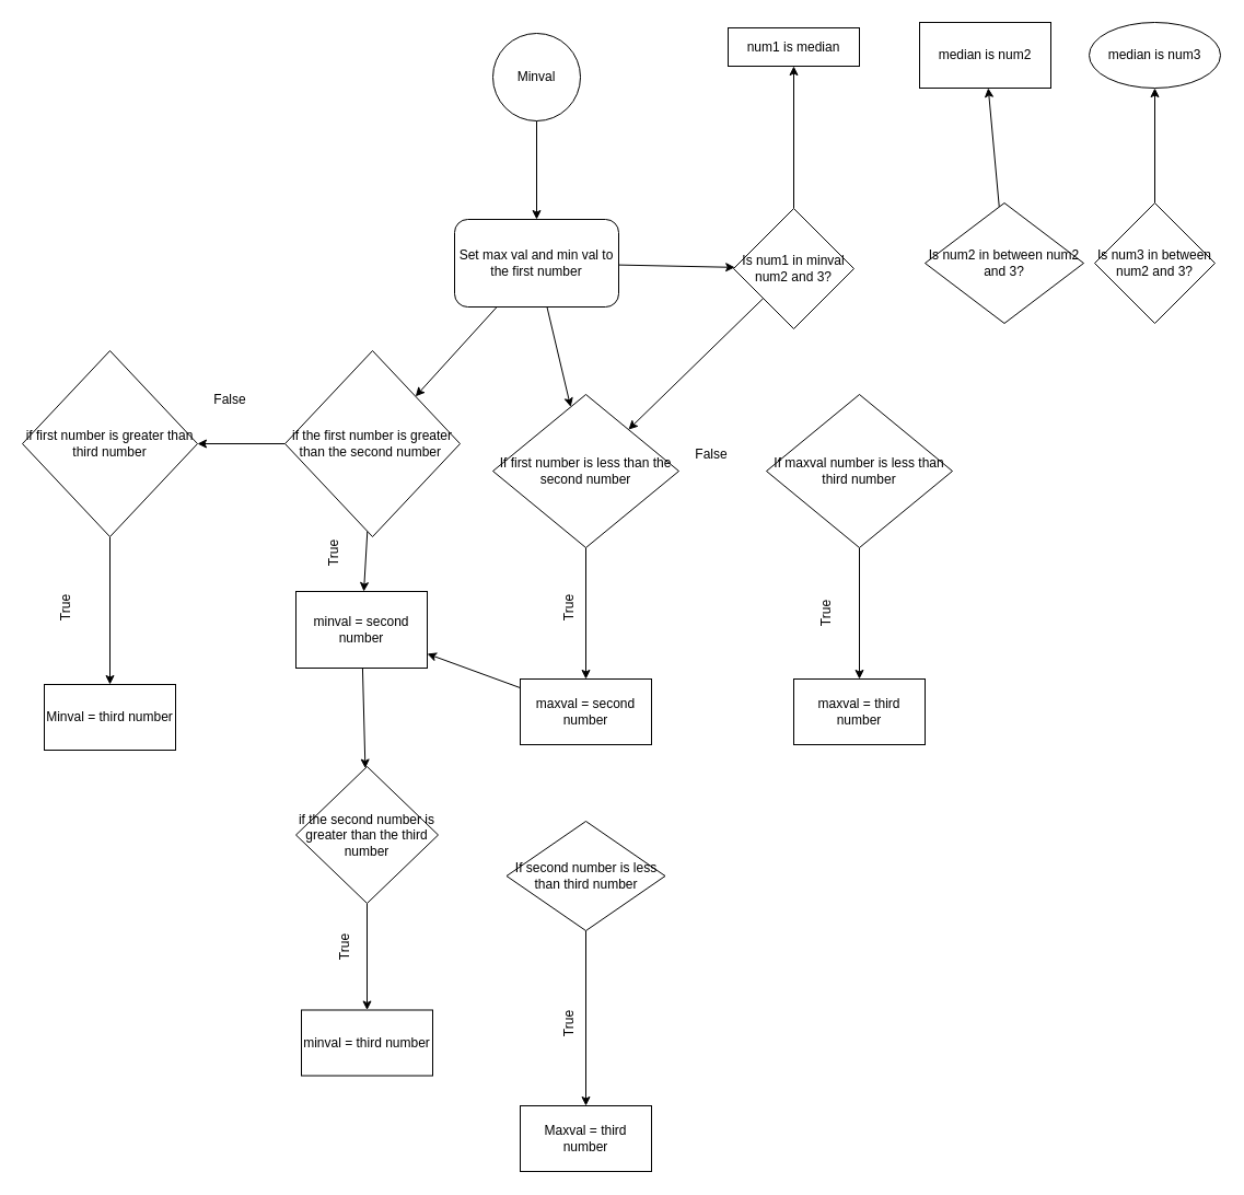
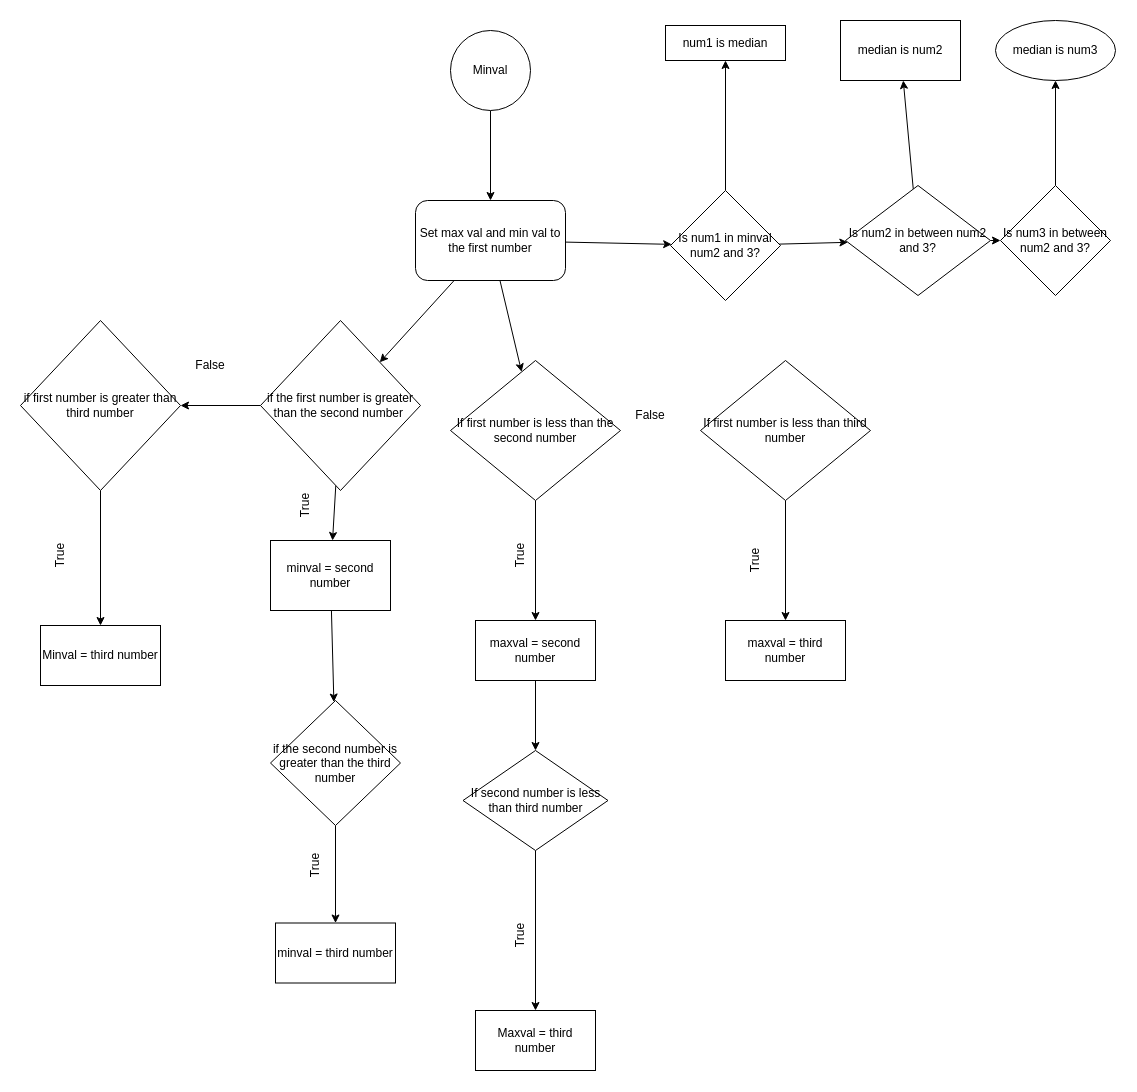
+ <mxCell id="38" value="" style="edgeStyle=none;html=1;" edge="1" parent="1" source="40" target="42"><mxGeometry relative="1" as="geometry" /></mxCell>
- <mxCell id="35" value="" style="edgeStyle=none;html=1;" edge="1" parent="1" source="37" target="24"><mxGeometry relative="1" as="geometry" /></mxCell>
+ <mxCell id="35" value="" style="edgeStyle=none;html=1;" edge="1" parent="1" source="37" target="40"><mxGeometry relative="1" as="geometry" /></mxCell>
- <mxCell id="33" value="If maxval number is less than third number" style="rhombus;whiteSpace=wrap;html=1;" vertex="1" parent="1"><mxGeometry x="700" y="360" width="170" height="140" as="geometry" /></mxCell>
+ <mxCell id="33" value="If first number is less than third number" style="rhombus;whiteSpace=wrap;html=1;" vertex="1" parent="1"><mxGeometry x="700" y="360" width="170" height="140" as="geometry" /></mxCell>
- <mxCell id="25" value="" style="edgeStyle=none;html=1;" edge="1" parent="1" source="26" target="12"><mxGeometry relative="1" as="geometry" /></mxCell>
+ <mxCell id="25" value="" style="edgeStyle=none;html=1;" edge="1" parent="1" source="26" target="28"><mxGeometry relative="1" as="geometry" /></mxCell>
